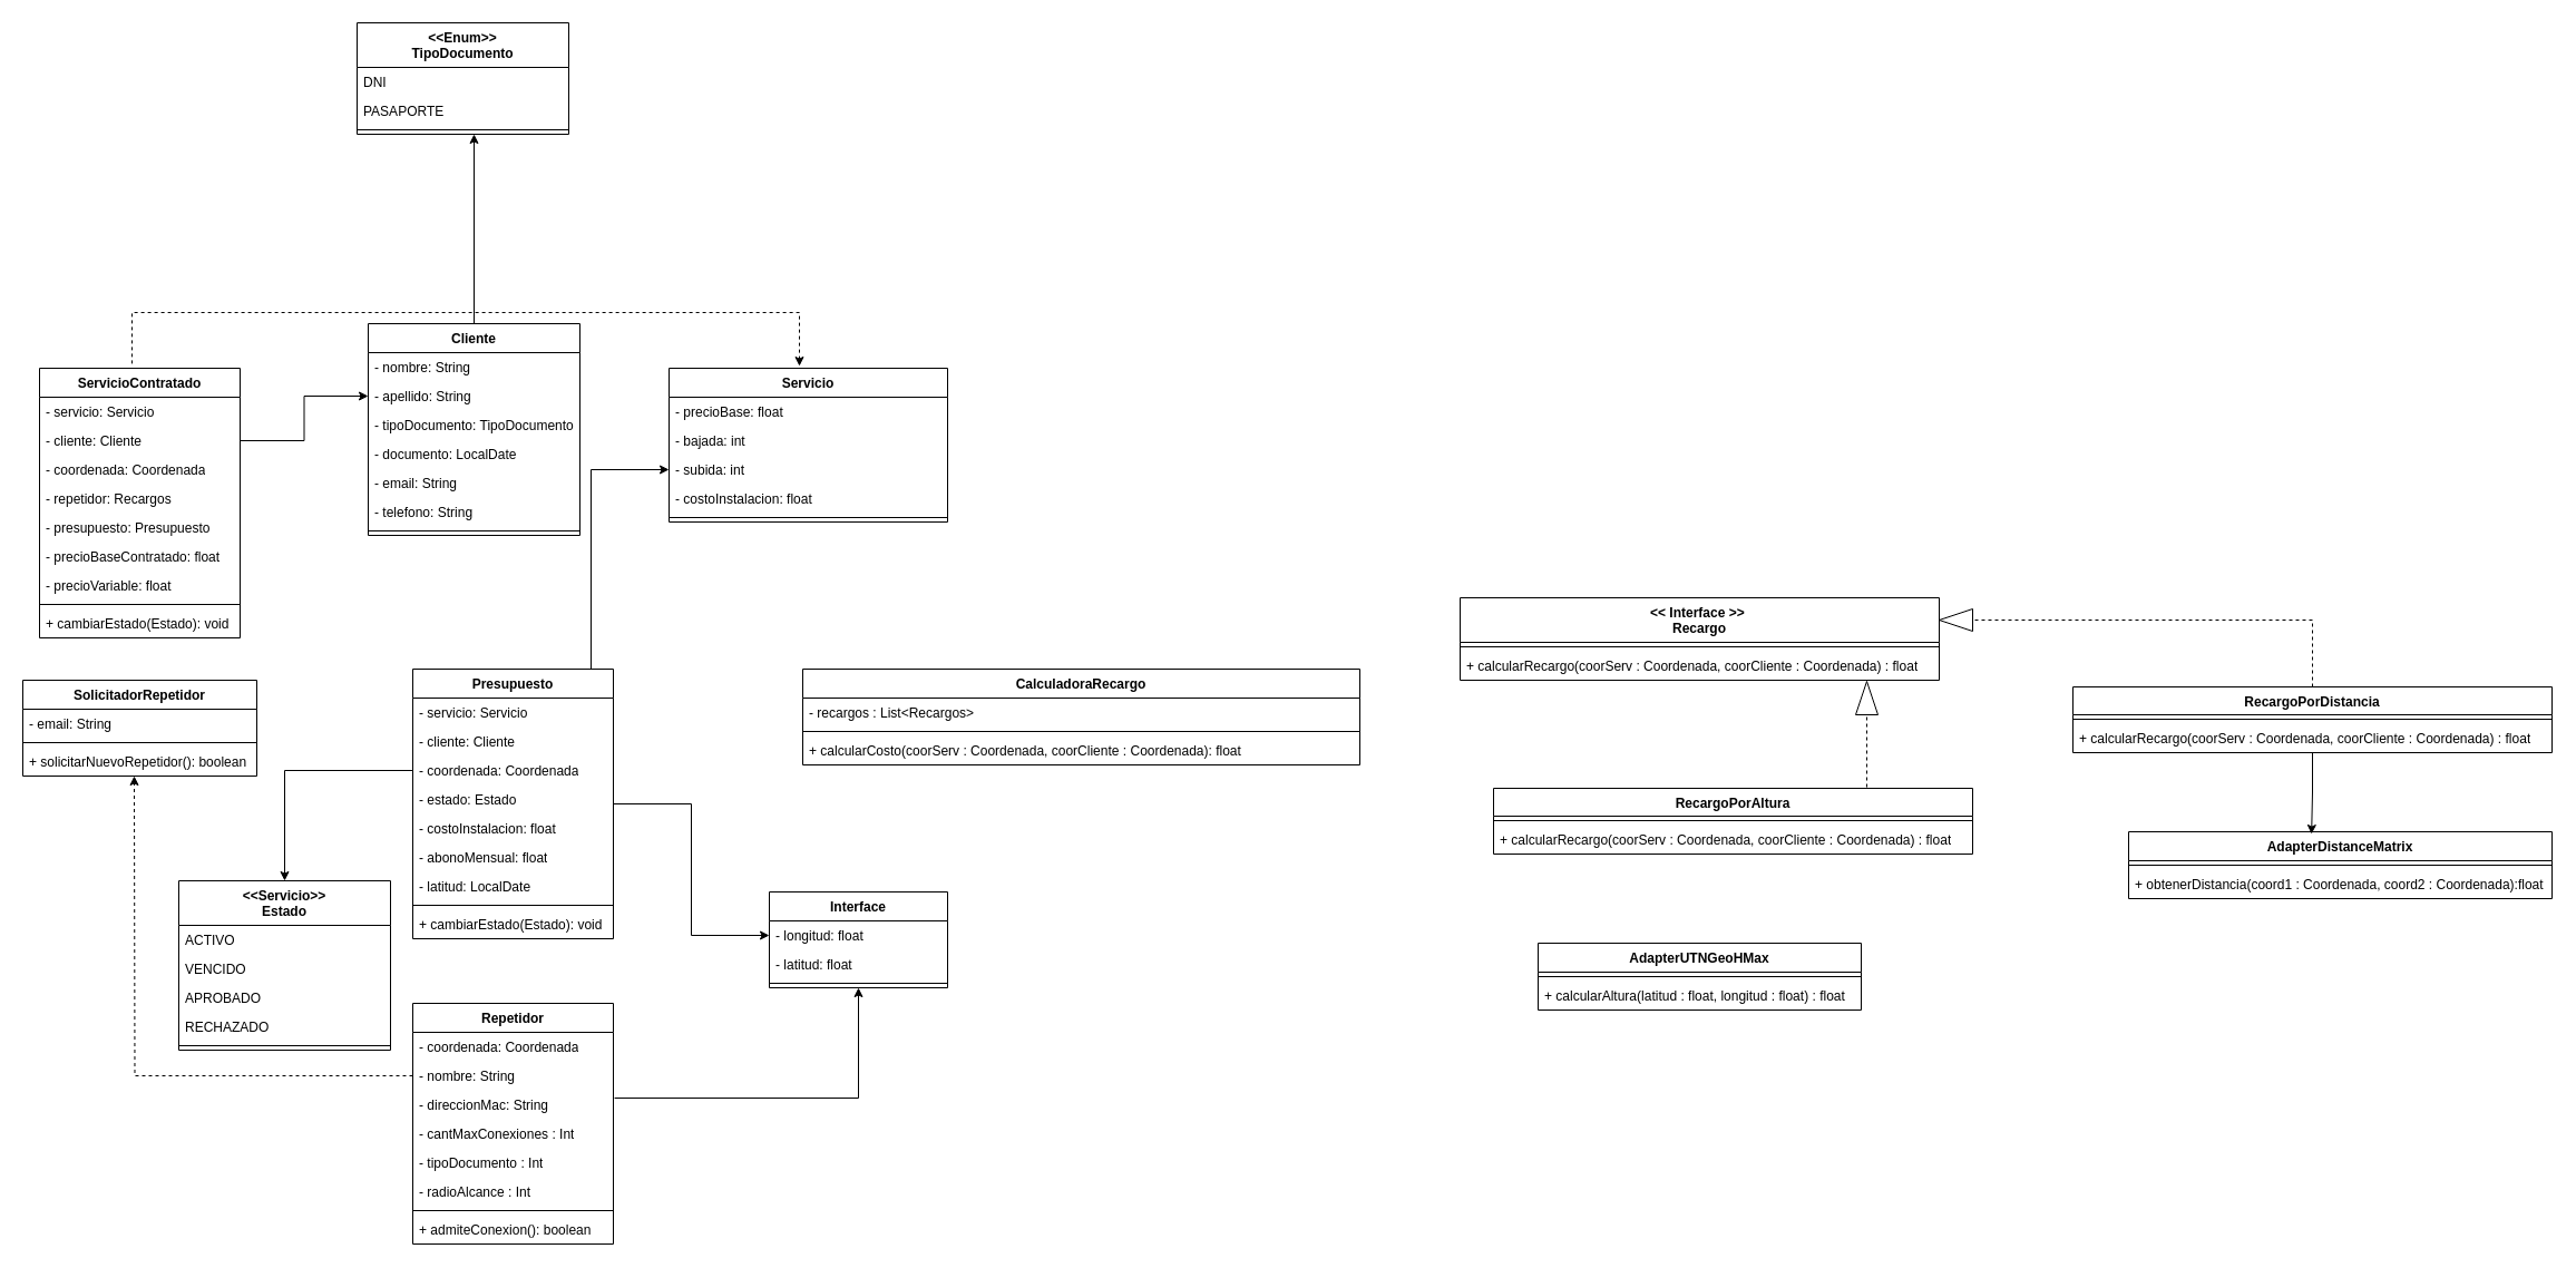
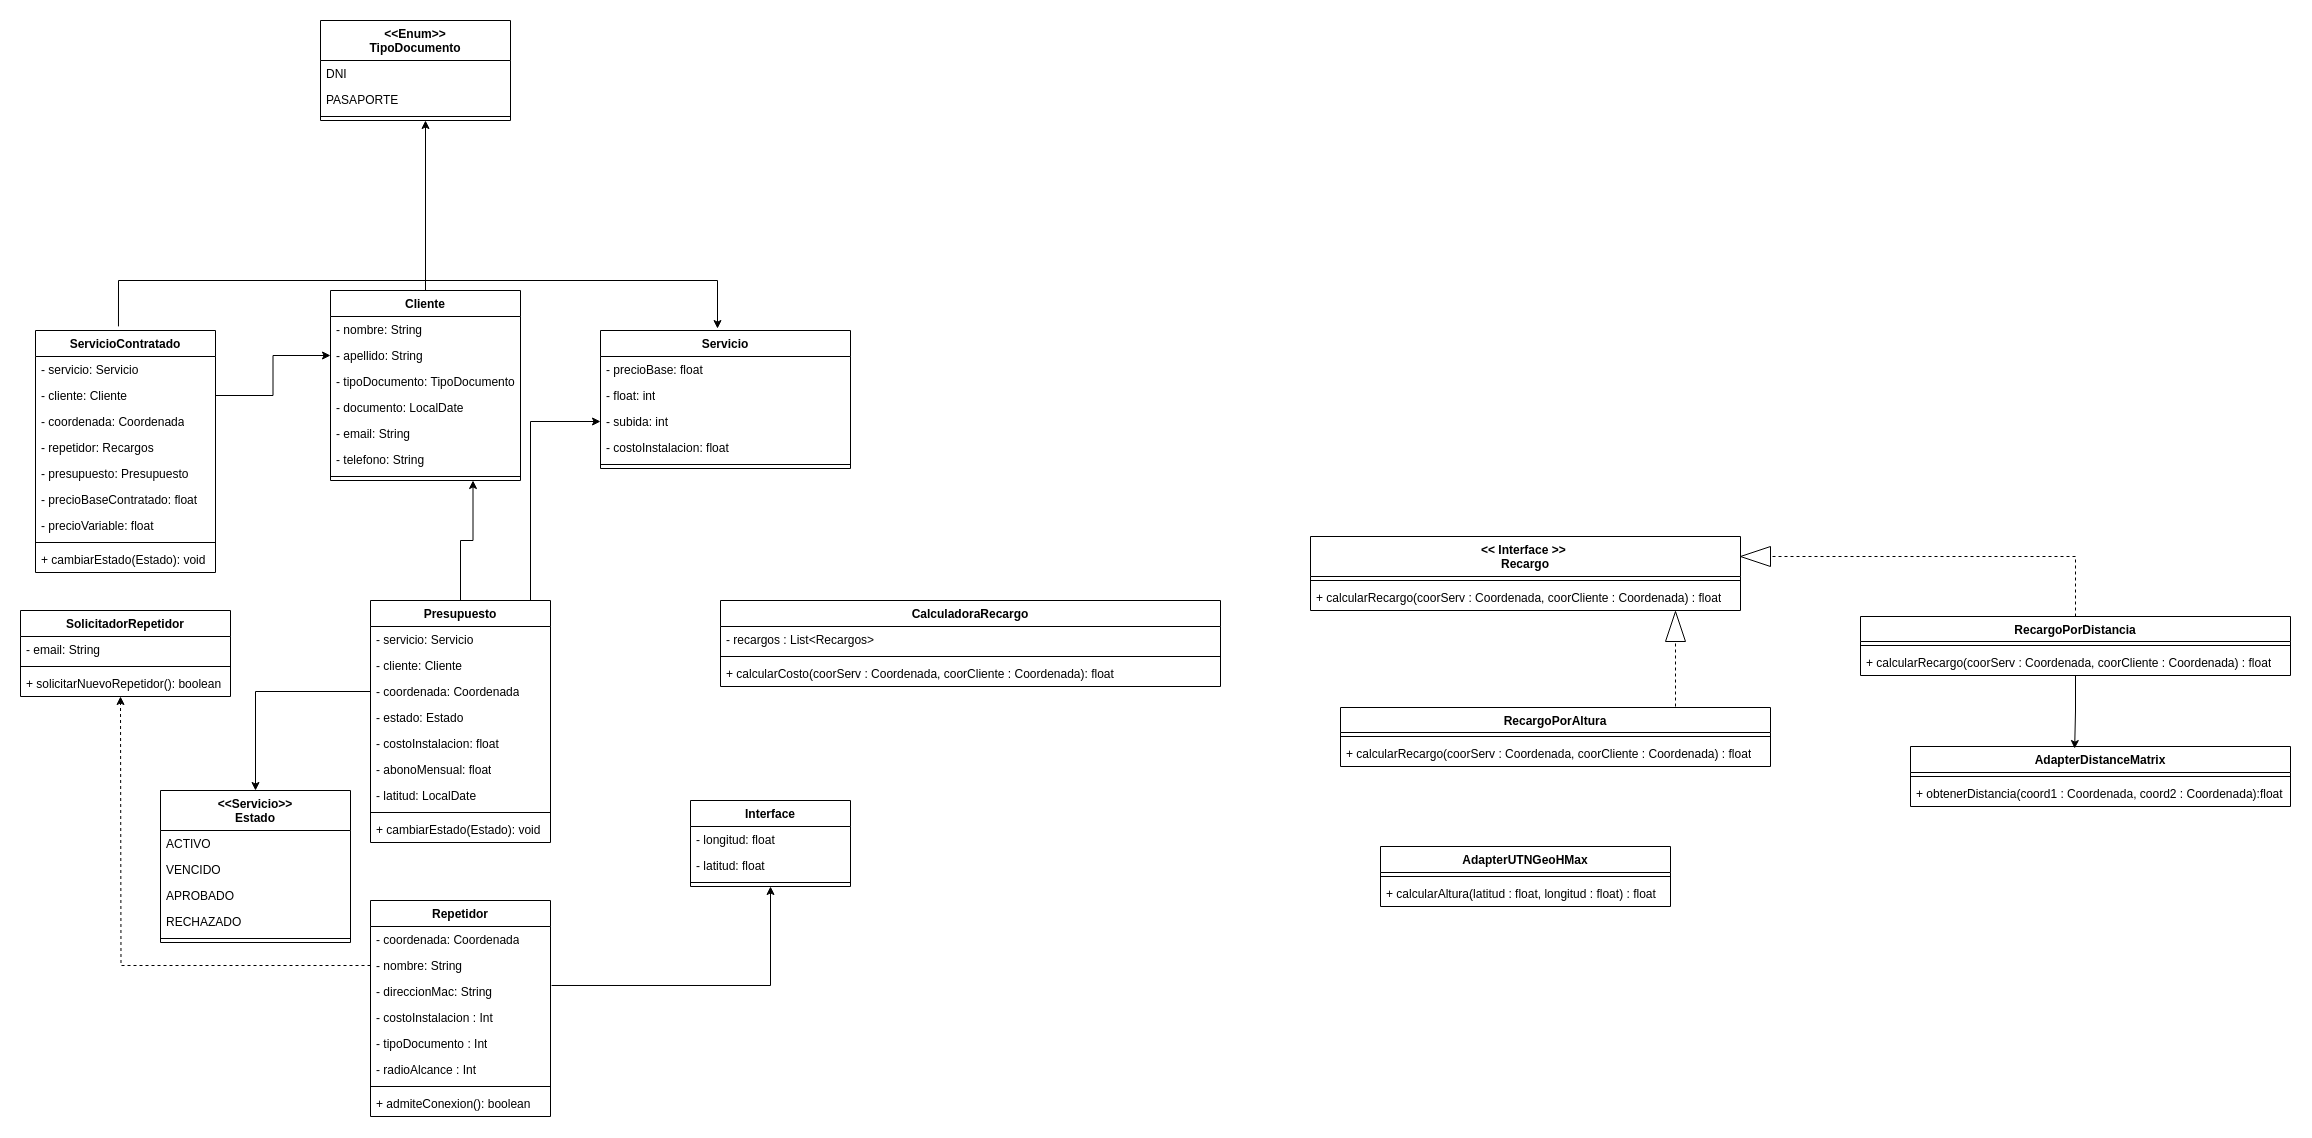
- <mxCell id="49" style="edgeStyle=orthogonalEdgeStyle;rounded=0;orthogonalLoop=1;jettySize=auto;html=1;entryX=0.468;entryY=-0.014;entryDx=0;entryDy=0;exitX=0.461;exitY=-0.017;exitDx=0;exitDy=0;exitPerimeter=0;entryPerimeter=0;dashed=1;" edge="1" parent="1" source="50" target="11"><mxGeometry relative="1" as="geometry"><mxPoint x="110" y="293.95" as="sourcePoint" /><mxPoint x="711.08" y="300" as="targetPoint" /><Array as="points"><mxPoint x="118" y="280" /><mxPoint x="717" y="280" /></Array></mxGeometry></mxCell>
+ <mxCell id="49" style="edgeStyle=orthogonalEdgeStyle;rounded=0;orthogonalLoop=1;jettySize=auto;html=1;entryX=0.468;entryY=-0.014;entryDx=0;entryDy=0;exitX=0.461;exitY=-0.017;exitDx=0;exitDy=0;exitPerimeter=0;entryPerimeter=0;" edge="1" parent="1" source="50" target="11"><mxGeometry relative="1" as="geometry"><mxPoint x="110" y="293.95" as="sourcePoint" /><mxPoint x="711.08" y="300" as="targetPoint" /><Array as="points"><mxPoint x="118" y="280" /><mxPoint x="717" y="280" /></Array></mxGeometry></mxCell>
- <mxCell id="13" value="- bajada: int" style="text;strokeColor=none;fillColor=none;align=left;verticalAlign=top;spacingLeft=4;spacingRight=4;overflow=hidden;rotatable=0;points=[[0,0.5],[1,0.5]];portConstraint=eastwest;whiteSpace=wrap;html=1;" vertex="1" parent="11"><mxGeometry y="52" width="250" height="26" as="geometry" /></mxCell>
+ <mxCell id="13" value="- float: int" style="text;strokeColor=none;fillColor=none;align=left;verticalAlign=top;spacingLeft=4;spacingRight=4;overflow=hidden;rotatable=0;points=[[0,0.5],[1,0.5]];portConstraint=eastwest;whiteSpace=wrap;html=1;" vertex="1" parent="11"><mxGeometry y="52" width="250" height="26" as="geometry" /></mxCell>
+ <mxCell id="28" style="edgeStyle=orthogonalEdgeStyle;rounded=0;orthogonalLoop=1;jettySize=auto;html=1;entryX=0.75;entryY=1;entryDx=0;entryDy=0;" edge="1" parent="1" source="30" target="3"><mxGeometry relative="1" as="geometry"><mxPoint x="477.25" y="506.988" as="targetPoint" /></mxGeometry></mxCell>
- <mxCell id="27" style="edgeStyle=orthogonalEdgeStyle;rounded=0;orthogonalLoop=1;jettySize=auto;html=1;entryX=0;entryY=0.5;entryDx=0;entryDy=0;" edge="1" parent="1" source="30" target="18"><mxGeometry relative="1" as="geometry"><mxPoint x="693.04" y="689.996" as="targetPoint" /></mxGeometry></mxCell>
- <mxCell id="44" value="- cantMaxConexiones : Int" style="text;strokeColor=none;fillColor=none;align=left;verticalAlign=top;spacingLeft=4;spacingRight=4;overflow=hidden;rotatable=0;points=[[0,0.5],[1,0.5]];portConstraint=eastwest;whiteSpace=wrap;html=1;" vertex="1" parent="40"><mxGeometry y="104" width="180" height="26" as="geometry" /></mxCell>
+ <mxCell id="44" value="- costoInstalacion : Int" style="text;strokeColor=none;fillColor=none;align=left;verticalAlign=top;spacingLeft=4;spacingRight=4;overflow=hidden;rotatable=0;points=[[0,0.5],[1,0.5]];portConstraint=eastwest;whiteSpace=wrap;html=1;" vertex="1" parent="40"><mxGeometry y="104" width="180" height="26" as="geometry" /></mxCell>
